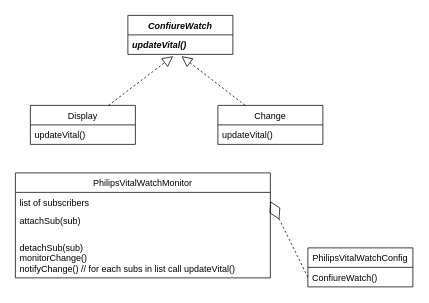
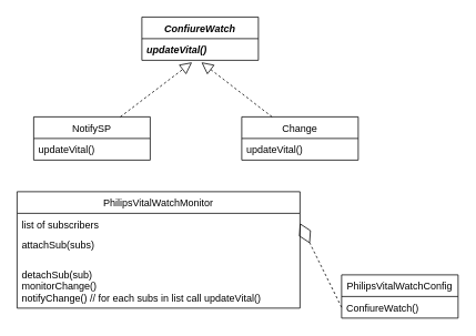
- <mxCell id="2" value="Display" style="swimlane;fontStyle=0;childLayout=stackLayout;horizontal=1;startSize=26;fillColor=none;horizontalStack=0;resizeParent=1;resizeParentMax=0;resizeLast=0;collapsible=1;marginBottom=0;" parent="1" vertex="1"><mxGeometry x="40" y="140" width="140" height="52" as="geometry" /></mxCell>
+ <mxCell id="2" value="NotifySP" style="swimlane;fontStyle=0;childLayout=stackLayout;horizontal=1;startSize=26;fillColor=none;horizontalStack=0;resizeParent=1;resizeParentMax=0;resizeLast=0;collapsible=1;marginBottom=0;" parent="1" vertex="1"><mxGeometry x="40" y="140" width="140" height="52" as="geometry" /></mxCell>
- <mxCell id="8" value="attachSub(sub)" style="text;strokeColor=none;fillColor=none;align=left;verticalAlign=top;spacingLeft=4;spacingRight=4;overflow=hidden;rotatable=0;points=[[0,0.5],[1,0.5]];portConstraint=eastwest;" parent="6" vertex="1"><mxGeometry y="50" width="340" height="36" as="geometry" /></mxCell>
+ <mxCell id="8" value="attachSub(subs)" style="text;strokeColor=none;fillColor=none;align=left;verticalAlign=top;spacingLeft=4;spacingRight=4;overflow=hidden;rotatable=0;points=[[0,0.5],[1,0.5]];portConstraint=eastwest;" parent="6" vertex="1"><mxGeometry y="50" width="340" height="36" as="geometry" /></mxCell>
